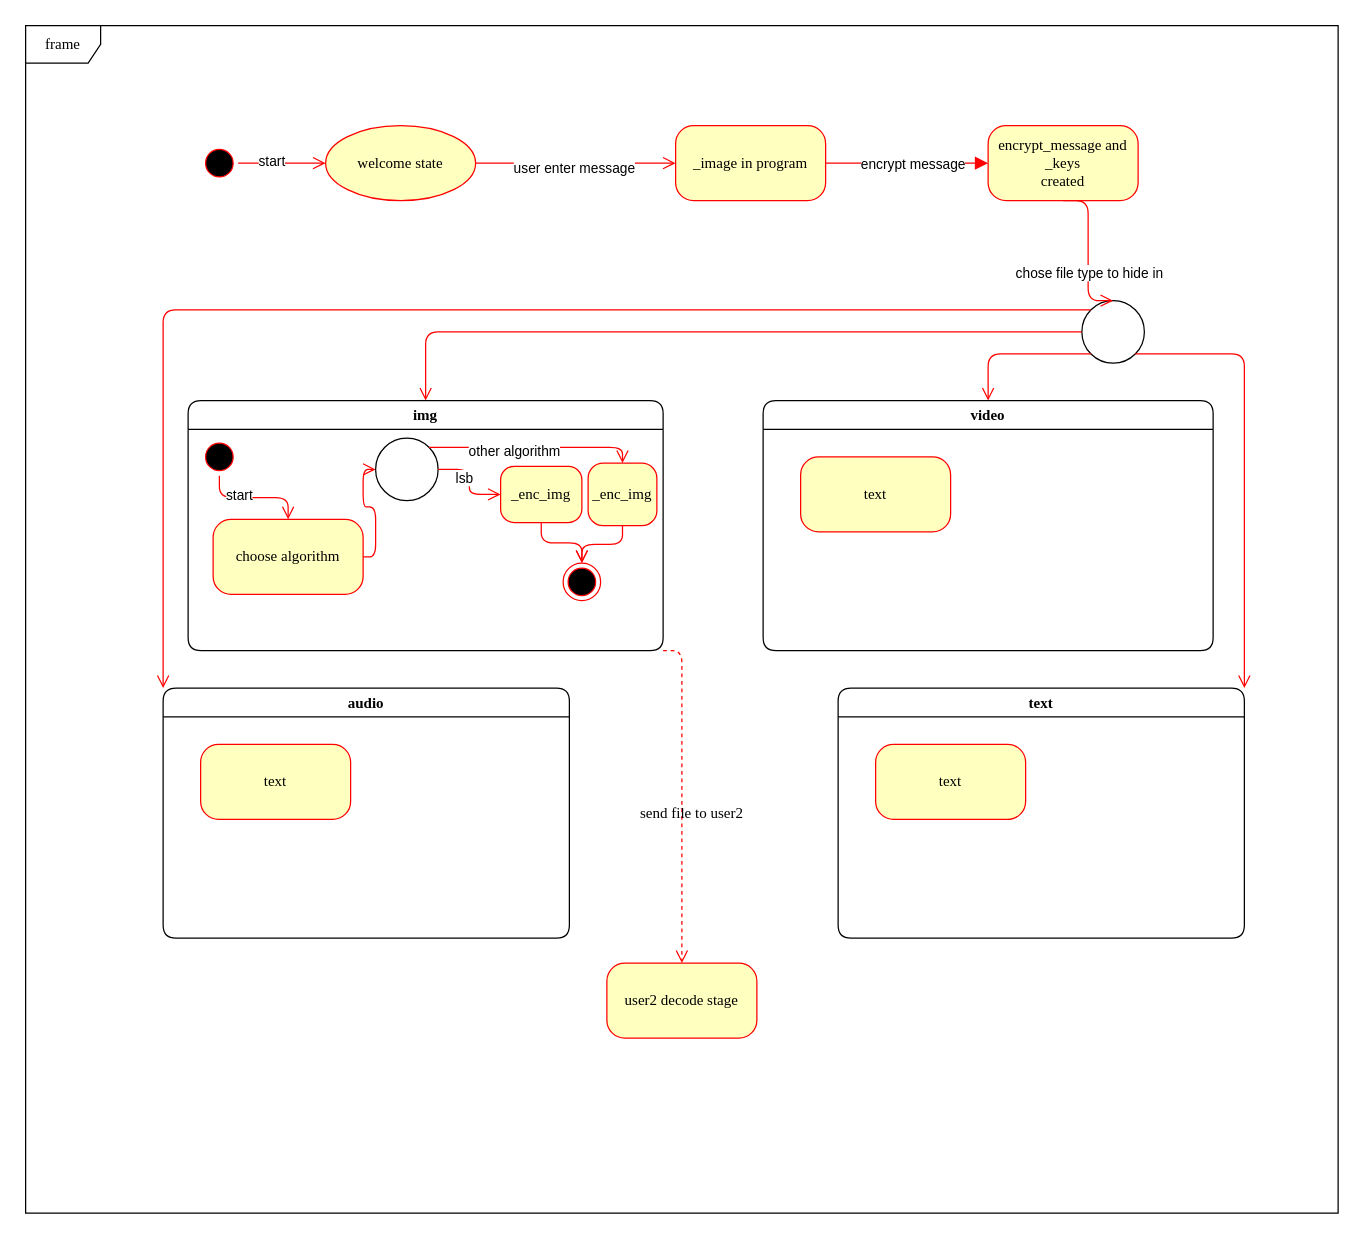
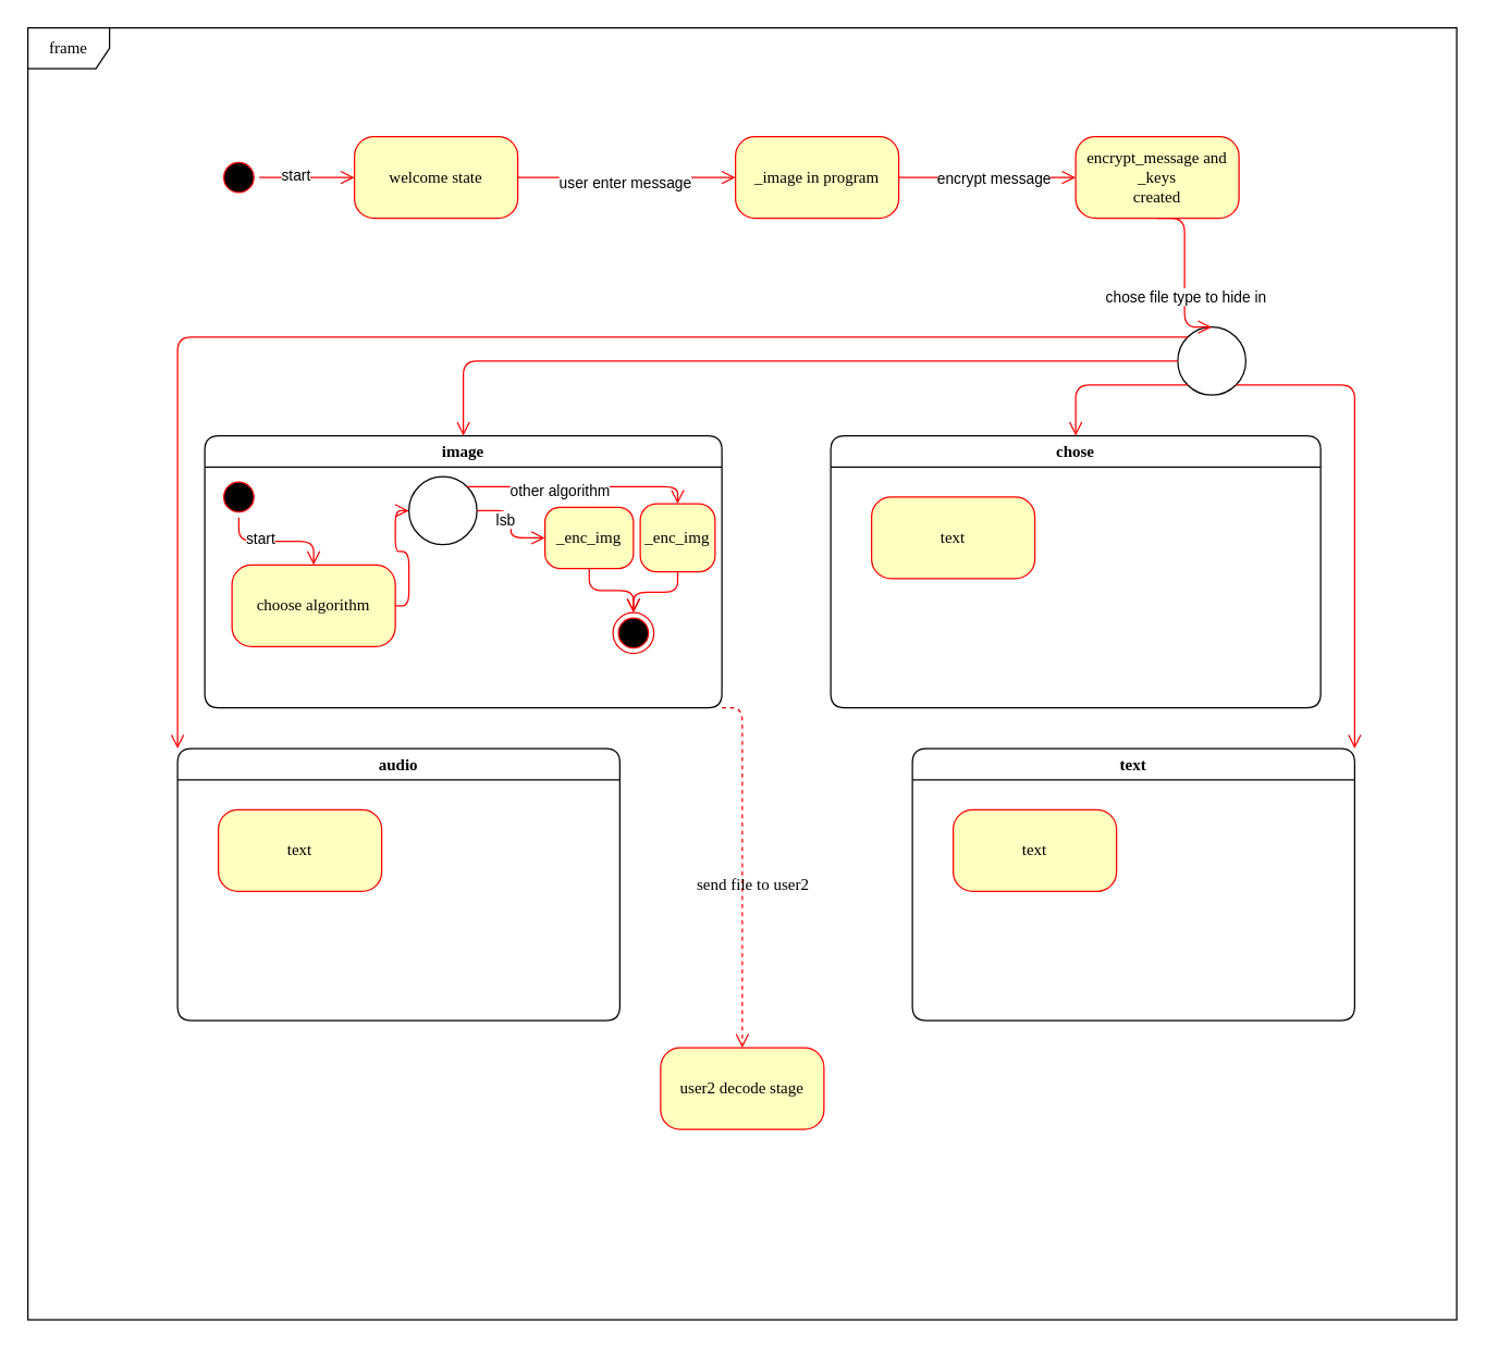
- <mxCell id="4" value="welcome state" style="ellipse;whiteSpace=wrap;html=1;arcSize=24;fillColor=#ffffc0;strokeColor=#ff0000;shadow=0;comic=0;labelBackgroundColor=none;fontFamily=Verdana;fontSize=12;fontColor=#000000;align=center;" parent="1" vertex="1"><mxGeometry x="260" y="100" width="120" height="60" as="geometry" /></mxCell>
+ <mxCell id="4" value="welcome state" style="rounded=1;whiteSpace=wrap;html=1;arcSize=24;fillColor=#ffffc0;strokeColor=#ff0000;shadow=0;comic=0;labelBackgroundColor=none;fontFamily=Verdana;fontSize=12;fontColor=#000000;align=center;" parent="1" vertex="1"><mxGeometry x="260" y="100" width="120" height="60" as="geometry" /></mxCell>
- <mxCell id="5" style="edgeStyle=orthogonalEdgeStyle;html=1;exitX=1;exitY=0.5;entryX=0;entryY=0.5;labelBackgroundColor=none;endArrow=block;endSize=8;strokeColor=#ff0000;fontFamily=Verdana;fontSize=12;align=left;exitDx=0;exitDy=0;entryDx=0;entryDy=0;" parent="1" source="7" target="8" edge="1"><mxGeometry relative="1" as="geometry" /></mxCell>
+ <mxCell id="5" style="edgeStyle=orthogonalEdgeStyle;html=1;exitX=1;exitY=0.5;entryX=0;entryY=0.5;labelBackgroundColor=none;endArrow=open;endSize=8;strokeColor=#ff0000;fontFamily=Verdana;fontSize=12;align=left;exitDx=0;exitDy=0;entryDx=0;entryDy=0;" parent="1" source="7" target="8" edge="1"><mxGeometry relative="1" as="geometry" /></mxCell>
- <mxCell id="18" value="img" style="swimlane;whiteSpace=wrap;html=1;rounded=1;shadow=0;comic=0;labelBackgroundColor=none;strokeWidth=1;fontFamily=Verdana;fontSize=12;align=center;" vertex="1" parent="1"><mxGeometry x="150" y="320" width="380" height="200" as="geometry" /></mxCell>
+ <mxCell id="18" value="image" style="swimlane;whiteSpace=wrap;html=1;rounded=1;shadow=0;comic=0;labelBackgroundColor=none;strokeWidth=1;fontFamily=Verdana;fontSize=12;align=center;" vertex="1" parent="1"><mxGeometry x="150" y="320" width="380" height="200" as="geometry" /></mxCell>
- <mxCell id="31" value="video" style="swimlane;whiteSpace=wrap;html=1;rounded=1;shadow=0;comic=0;labelBackgroundColor=none;strokeWidth=1;fontFamily=Verdana;fontSize=12;align=center;" vertex="1" parent="1"><mxGeometry x="610" y="320" width="360" height="200" as="geometry" /></mxCell>
+ <mxCell id="31" value="chose" style="swimlane;whiteSpace=wrap;html=1;rounded=1;shadow=0;comic=0;labelBackgroundColor=none;strokeWidth=1;fontFamily=Verdana;fontSize=12;align=center;" vertex="1" parent="1"><mxGeometry x="610" y="320" width="360" height="200" as="geometry" /></mxCell>
